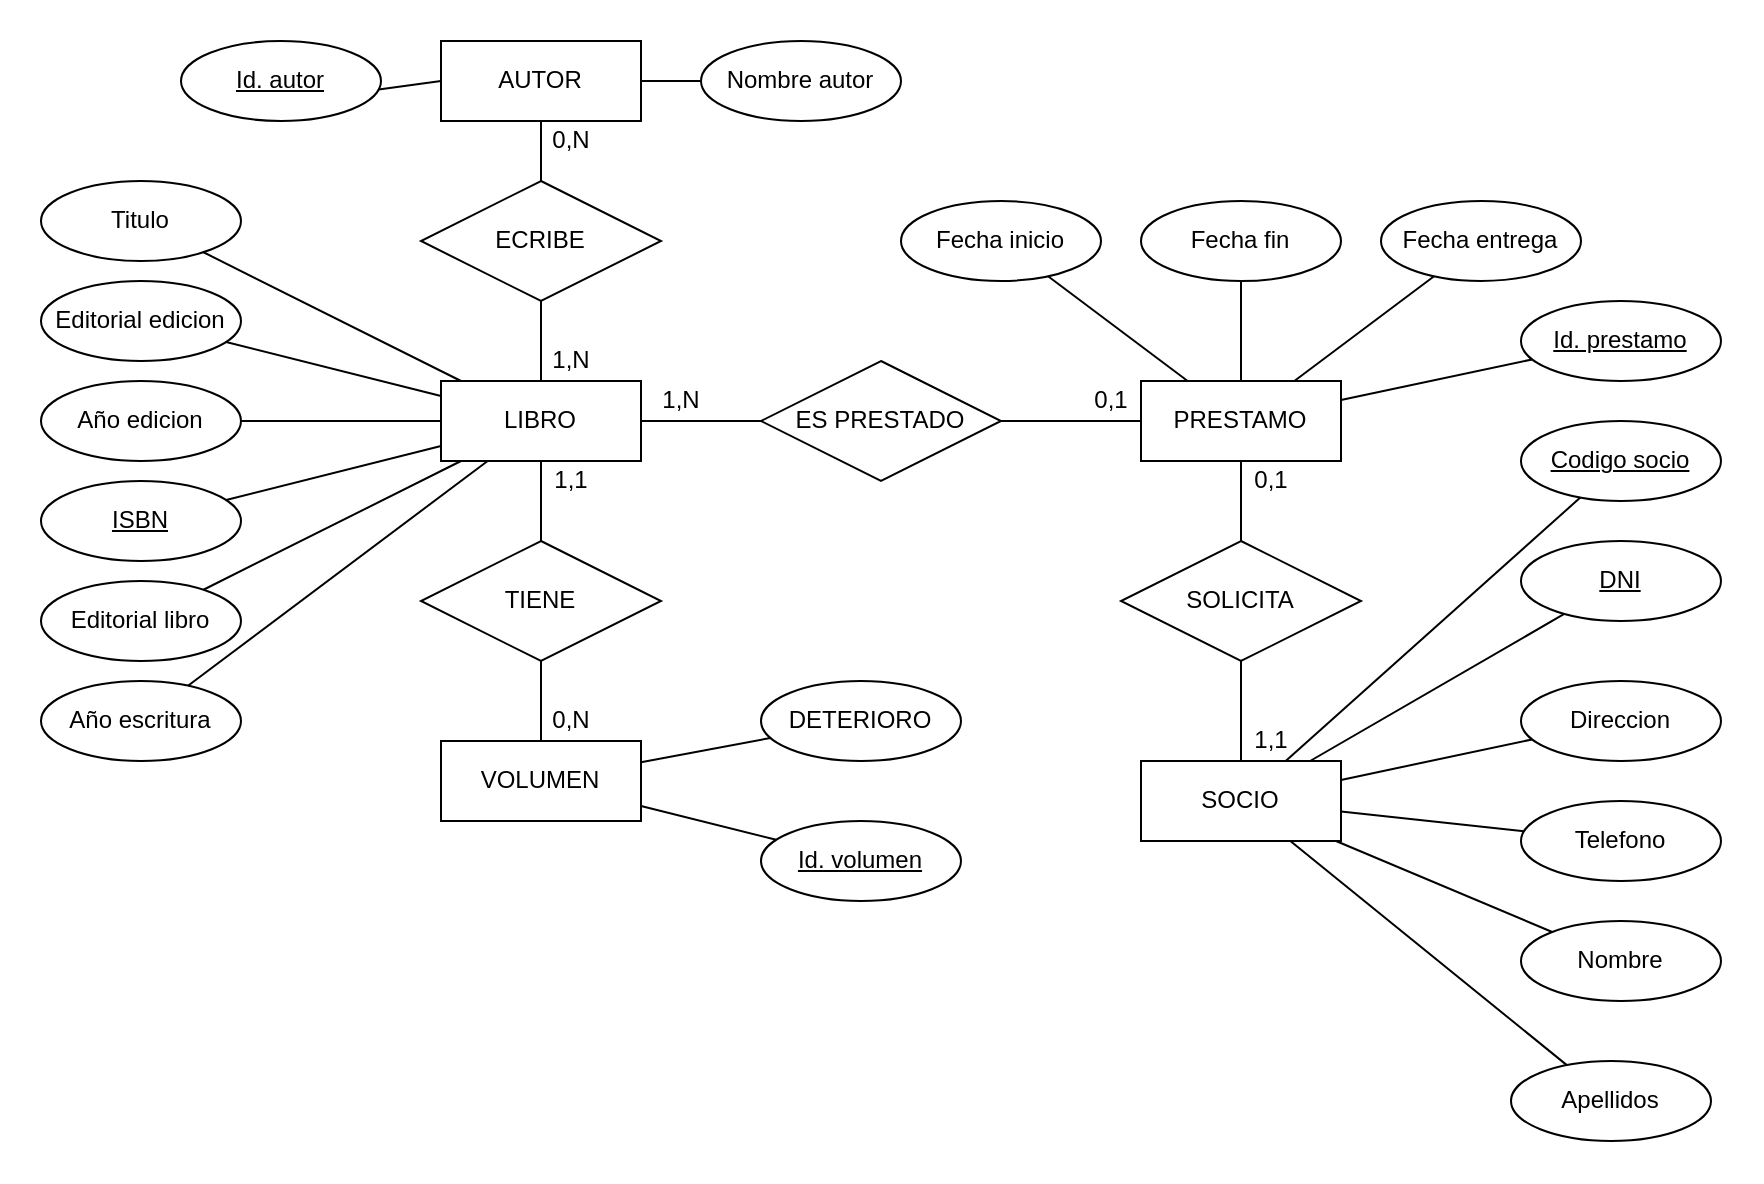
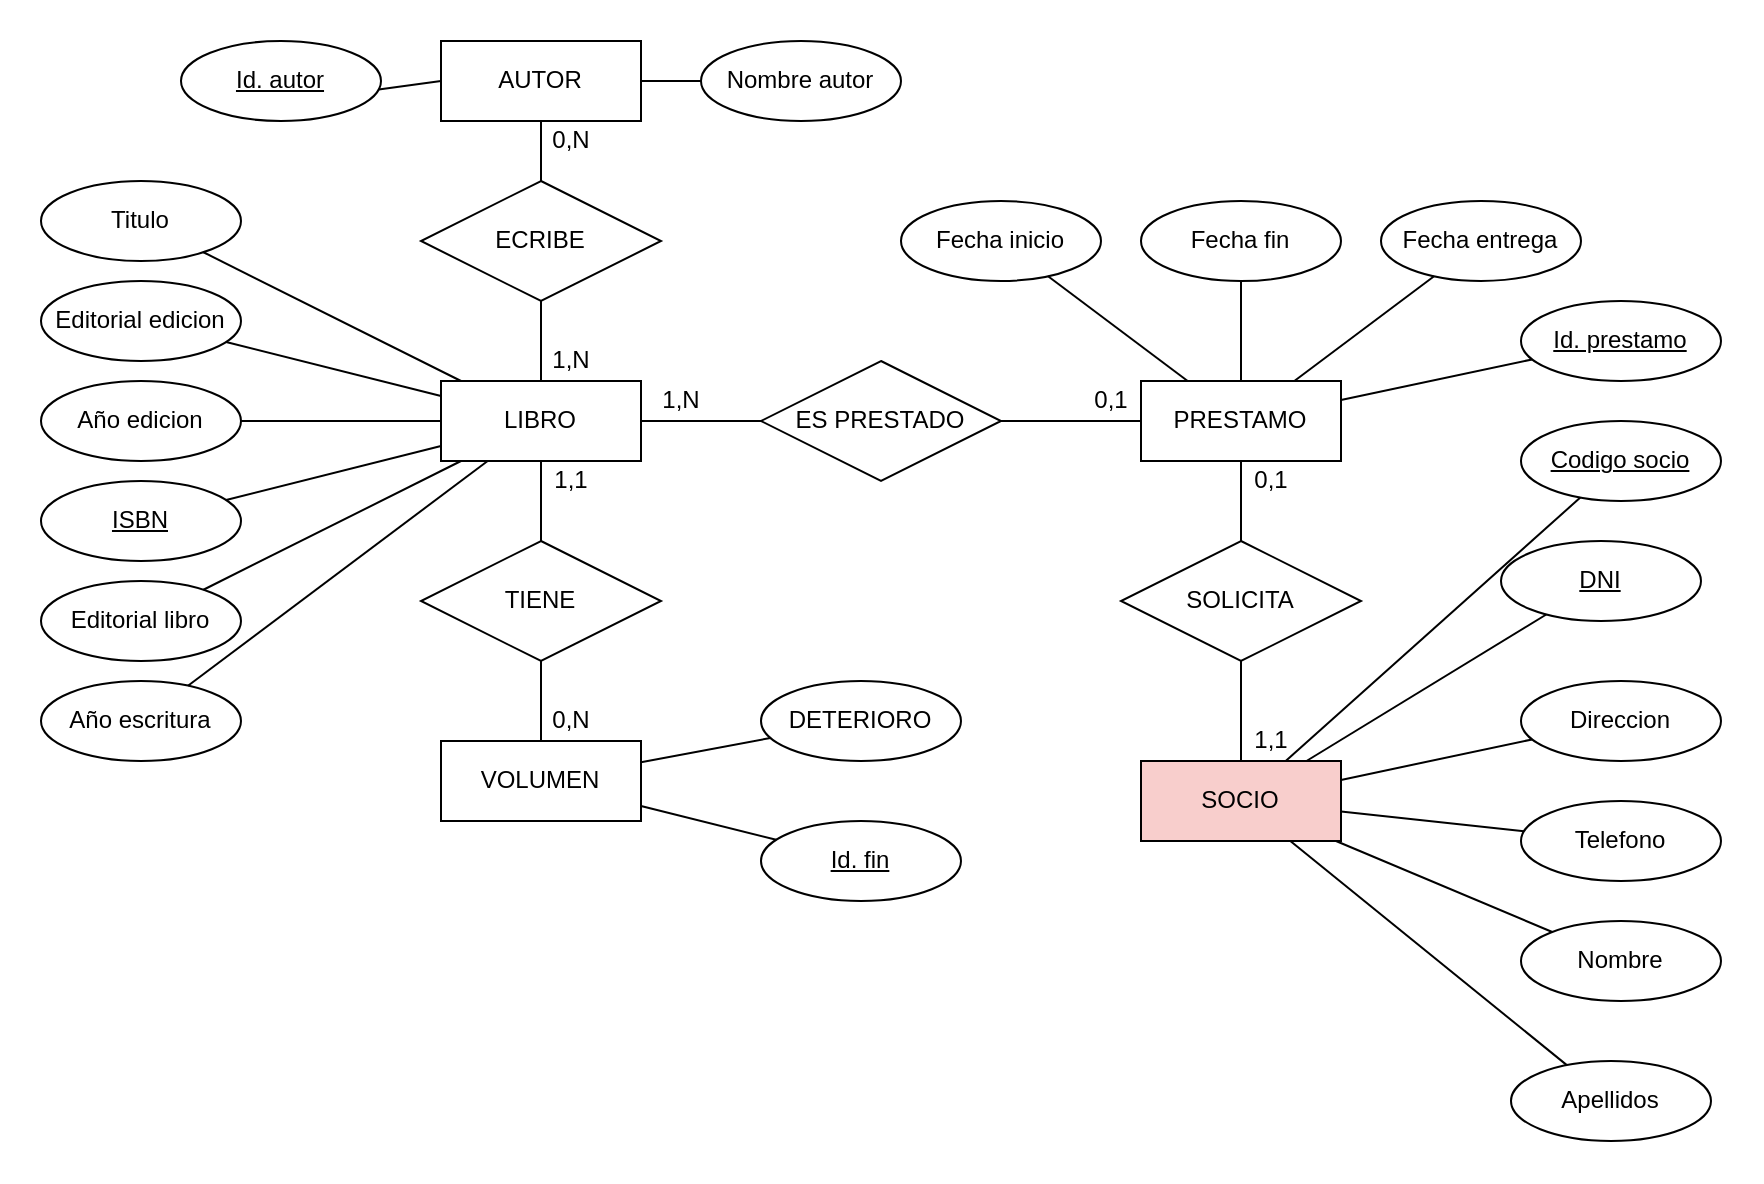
- <mxCell id="6" value="&lt;u&gt;DNI&lt;/u&gt;" style="ellipse;whiteSpace=wrap;html=1;align=center;" parent="1" vertex="1"><mxGeometry x="760" y="270" width="100" height="40" as="geometry" /></mxCell>
+ <mxCell id="6" value="&lt;u&gt;DNI&lt;/u&gt;" style="ellipse;whiteSpace=wrap;html=1;align=center;" parent="1" vertex="1"><mxGeometry x="750" y="270" width="100" height="40" as="geometry" /></mxCell>
- <mxCell id="2" value="SOCIO" style="whiteSpace=wrap;html=1;align=center;" parent="1" vertex="1"><mxGeometry x="570" y="380" width="100" height="40" as="geometry" /></mxCell>
+ <mxCell id="2" value="SOCIO" style="whiteSpace=wrap;html=1;align=center;fillColor=#f8cecc;" parent="1" vertex="1"><mxGeometry x="570" y="380" width="100" height="40" as="geometry" /></mxCell>
- <mxCell id="49" value="&lt;u&gt;Id. volumen&lt;/u&gt;" style="ellipse;whiteSpace=wrap;html=1;align=center;" parent="1" vertex="1"><mxGeometry x="380" y="410" width="100" height="40" as="geometry" /></mxCell>
+ <mxCell id="49" value="&lt;u&gt;Id. fin&lt;/u&gt;" style="ellipse;whiteSpace=wrap;html=1;align=center;" parent="1" vertex="1"><mxGeometry x="380" y="410" width="100" height="40" as="geometry" /></mxCell>
